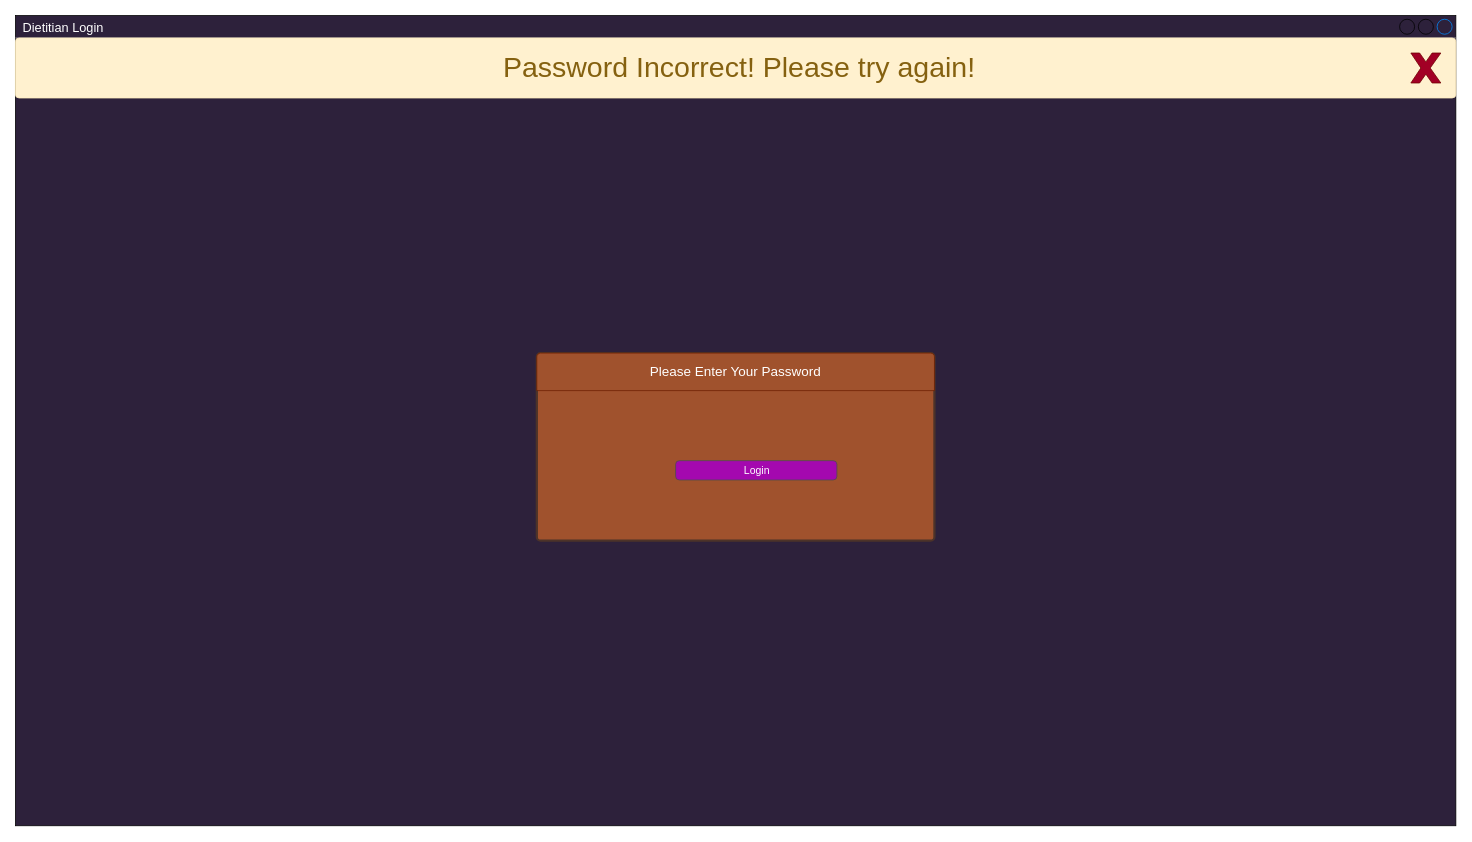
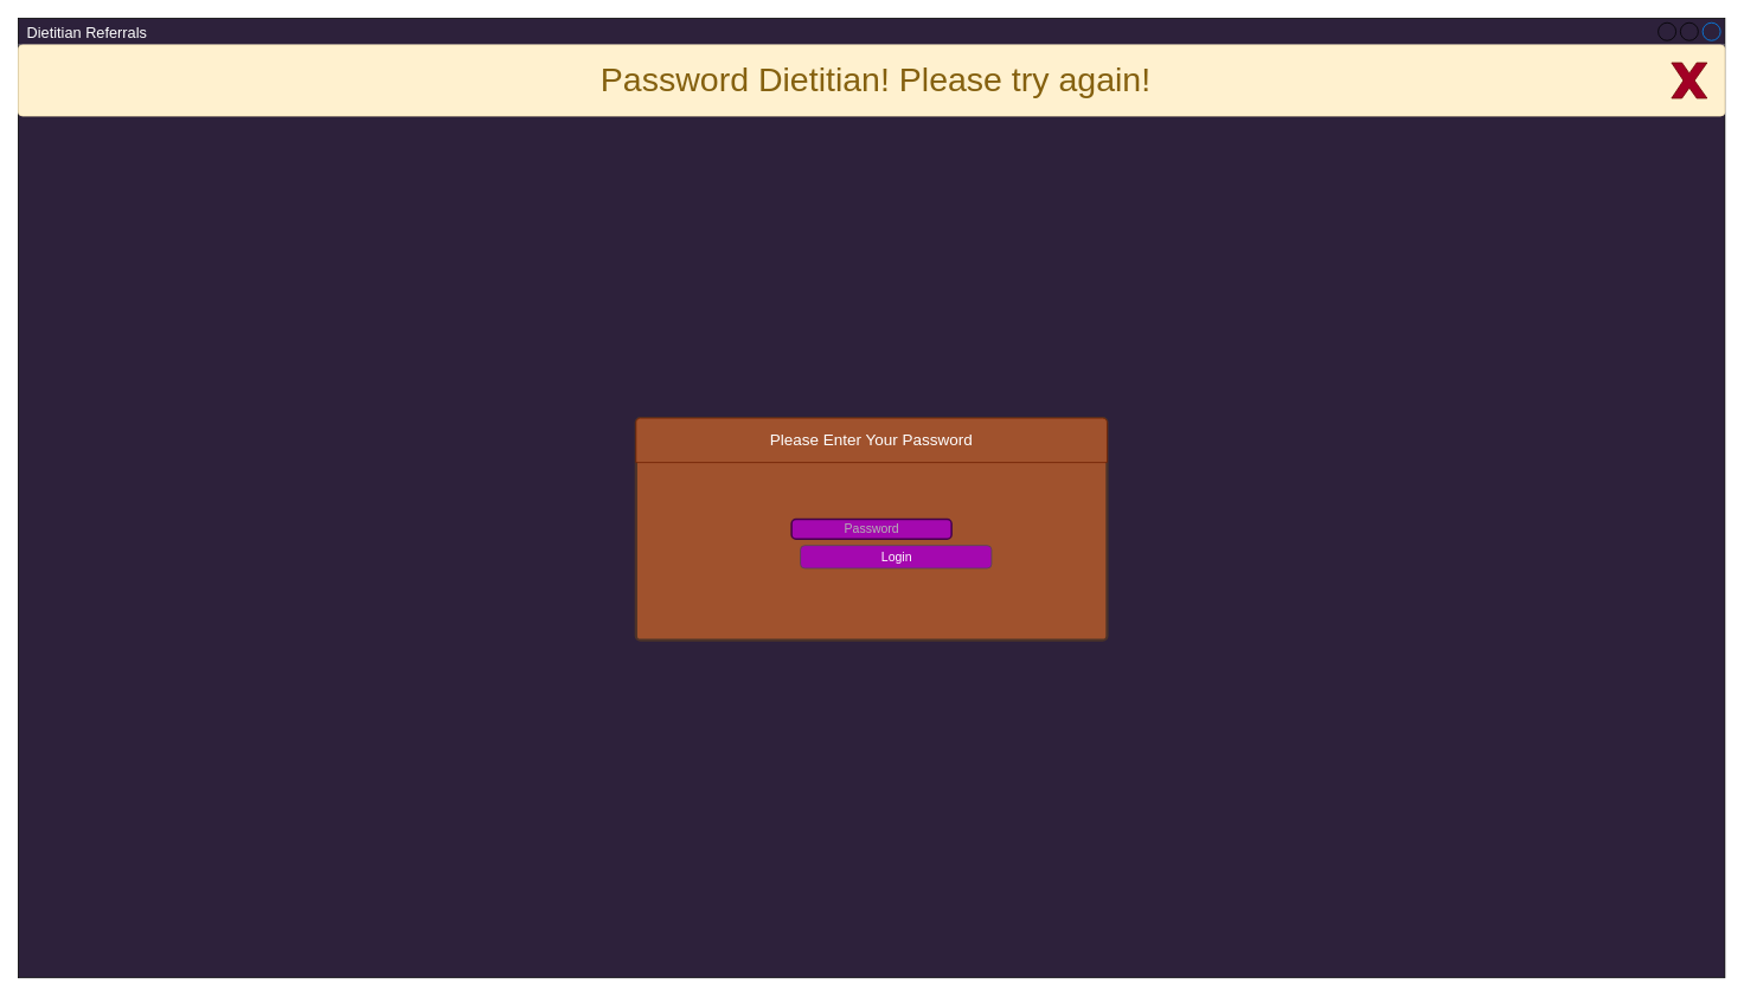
- <mxCell id="2" value="Dietitian Login&lt;br&gt;" style="strokeWidth=1;shadow=0;dashed=0;align=center;html=1;shape=mxgraph.mockup.containers.window;align=left;verticalAlign=top;spacingLeft=8;strokeColor2=#008cff;strokeColor3=#c4c4c4;fontColor=#ffffff;mainText=;fontSize=17;labelBackgroundColor=none;whiteSpace=wrap;fillColor=#2d213b;" vertex="1" parent="1"><mxGeometry x="20" y="20" width="1920" height="1080" as="geometry" /></mxCell>
+ <mxCell id="2" value="Dietitian Referrals&lt;br&gt;" style="strokeWidth=1;shadow=0;dashed=0;align=center;html=1;shape=mxgraph.mockup.containers.window;align=left;verticalAlign=top;spacingLeft=8;strokeColor2=#008cff;strokeColor3=#c4c4c4;fontColor=#ffffff;mainText=;fontSize=17;labelBackgroundColor=none;whiteSpace=wrap;fillColor=#2d213b;" vertex="1" parent="1"><mxGeometry x="20" y="20" width="1920" height="1080" as="geometry" /></mxCell>
- <mxCell id="3" value="Password Incorrect! Please try again!" style="html=1;shadow=0;dashed=0;shape=mxgraph.bootstrap.rrect;rSize=5;strokeColor=#FFECBC;strokeWidth=1;fillColor=#FFF1CF;fontColor=#856110;whiteSpace=wrap;align=center;verticalAlign=middle;spacingLeft=10;fontSize=38;" vertex="1" parent="1"><mxGeometry x="20" y="50" width="1920" height="80" as="geometry" /></mxCell>
+ <mxCell id="3" value="Password Dietitian! Please try again!" style="html=1;shadow=0;dashed=0;shape=mxgraph.bootstrap.rrect;rSize=5;strokeColor=#FFECBC;strokeWidth=1;fillColor=#FFF1CF;fontColor=#856110;whiteSpace=wrap;align=center;verticalAlign=middle;spacingLeft=10;fontSize=38;" vertex="1" parent="1"><mxGeometry x="20" y="50" width="1920" height="80" as="geometry" /></mxCell>
+ <mxCell id="7" value="&lt;font&gt;Password&lt;/font&gt;" style="html=1;shadow=0;dashed=0;shape=mxgraph.bootstrap.rrect;rSize=5;fillColor=#a408af;strokeColor=#450349;align=center;spacing=15;fontSize=14;fontColor=#B3B3B3;strokeWidth=2;" vertex="1" parent="5"><mxGeometry x="175" y="113.971" width="180" height="22.059" as="geometry" /></mxCell>
